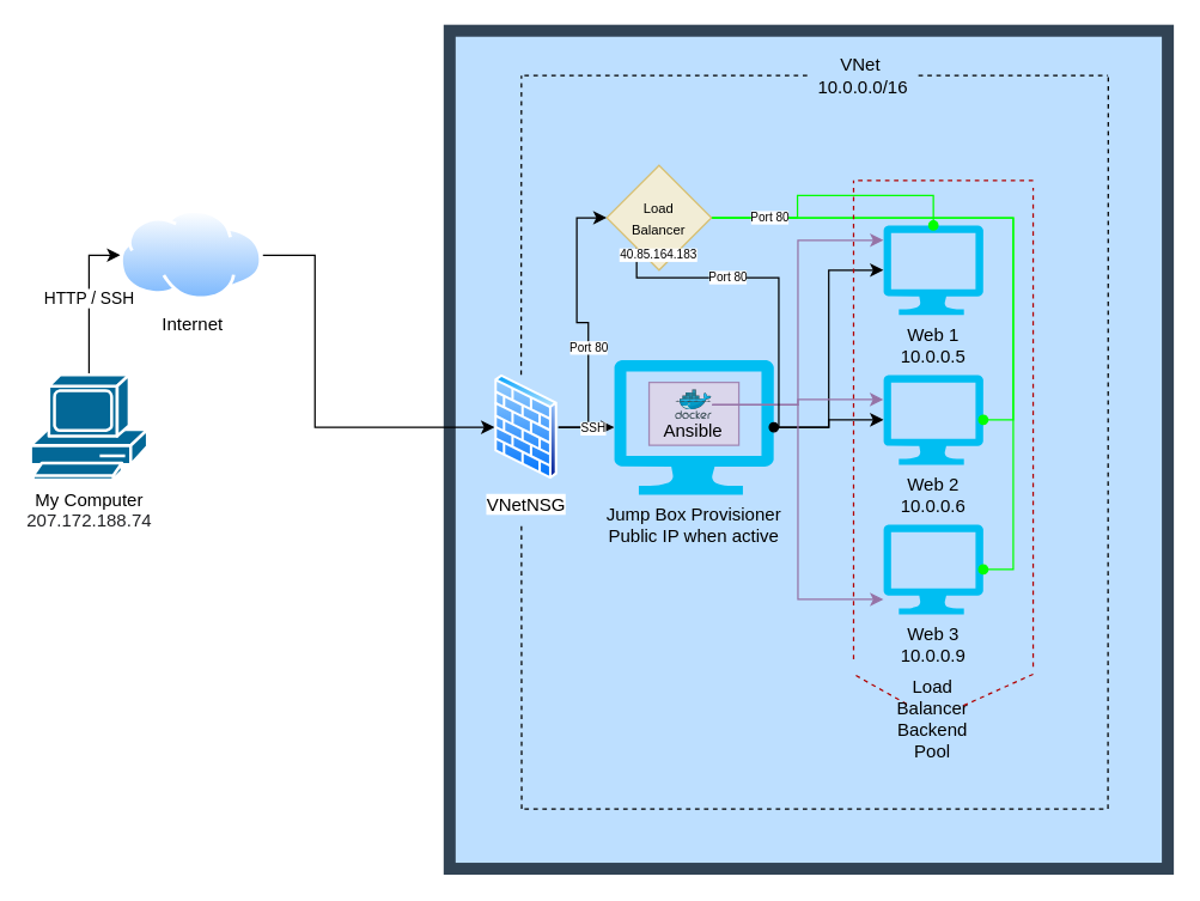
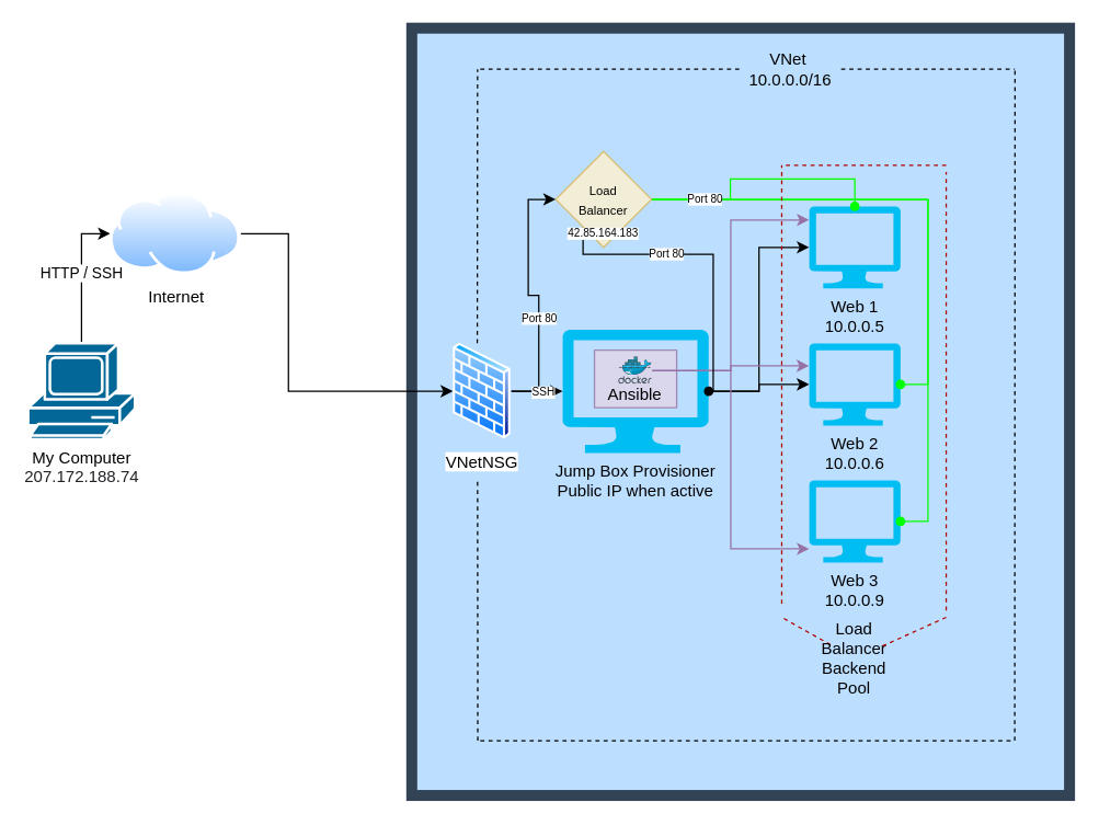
- <mxCell id="44" value="&lt;span style=&quot;font-size: 8px; background-color: rgb(255, 255, 255);&quot;&gt;40.85.164.183&lt;/span&gt;" style="text;html=1;strokeColor=none;fillColor=none;align=center;verticalAlign=middle;whiteSpace=wrap;rounded=0;fontSize=8;" vertex="1" parent="1"><mxGeometry x="420" y="160" width="40" height="20" as="geometry" /></mxCell>
+ <mxCell id="44" value="&lt;span style=&quot;font-size: 8px; background-color: rgb(255, 255, 255);&quot;&gt;42.85.164.183&lt;/span&gt;" style="text;html=1;strokeColor=none;fillColor=none;align=center;verticalAlign=middle;whiteSpace=wrap;rounded=0;fontSize=8;" vertex="1" parent="1"><mxGeometry x="420" y="160" width="40" height="20" as="geometry" /></mxCell>
